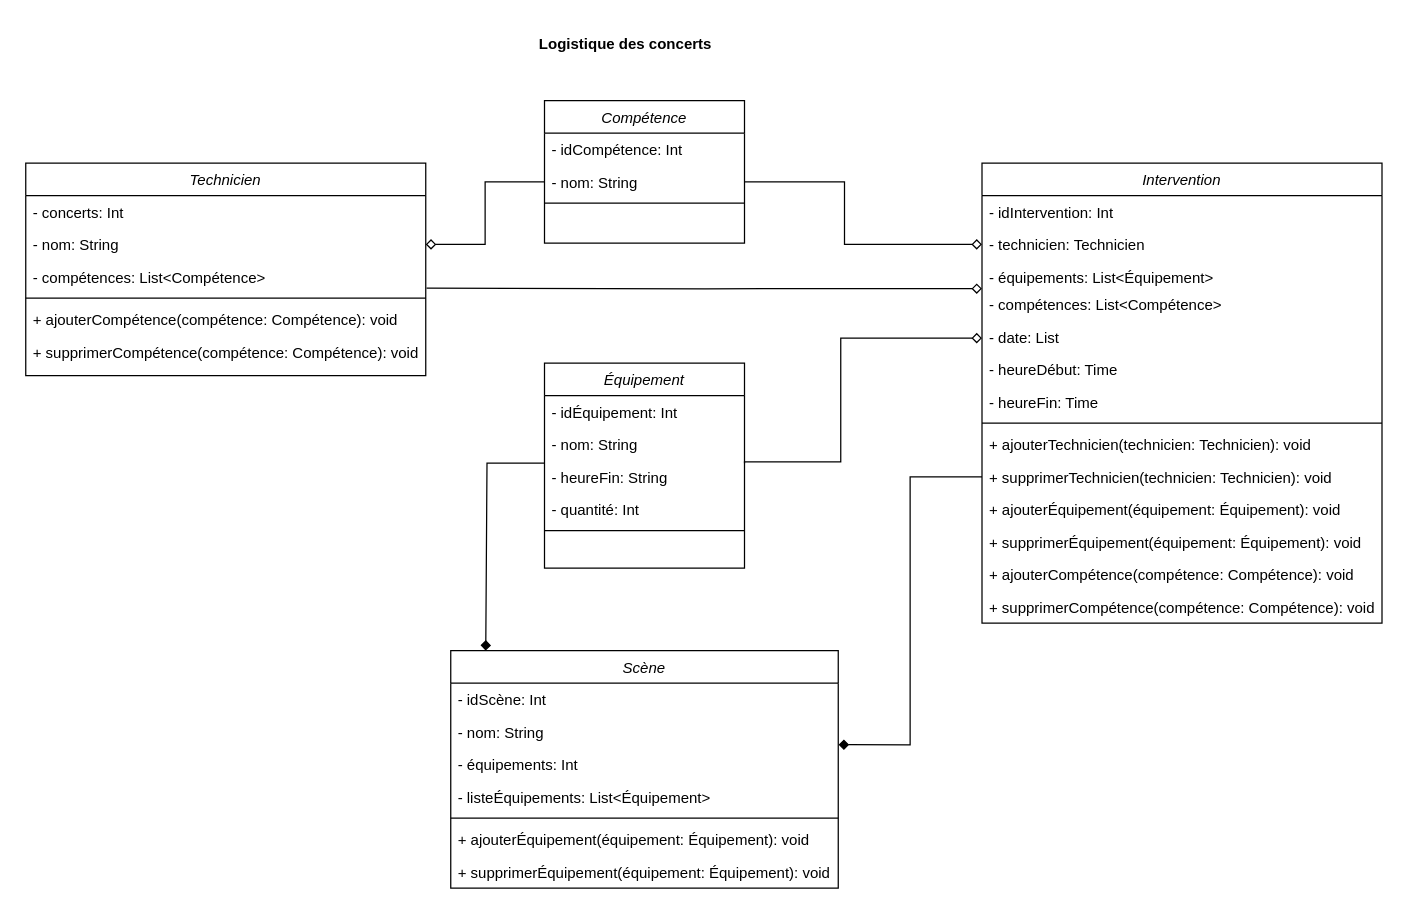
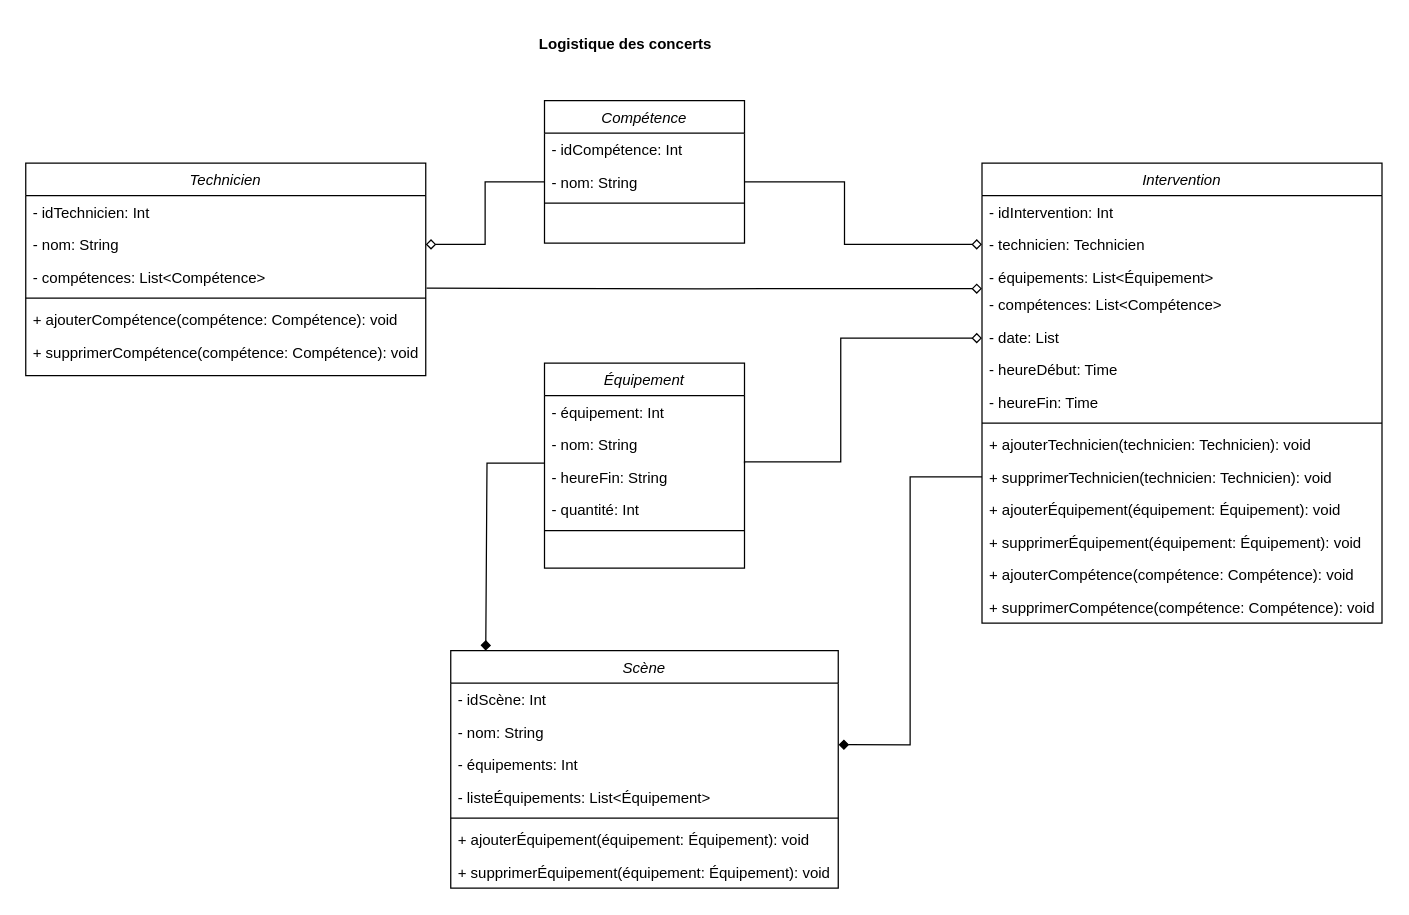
- <mxCell id="17" value="- concerts: Int" style="text;align=left;verticalAlign=top;spacingLeft=4;spacingRight=4;overflow=hidden;rotatable=0;points=[[0,0.5],[1,0.5]];portConstraint=eastwest;" vertex="1" parent="16"><mxGeometry y="26" width="320" height="26" as="geometry" /></mxCell>
+ <mxCell id="17" value="- idTechnicien: Int" style="text;align=left;verticalAlign=top;spacingLeft=4;spacingRight=4;overflow=hidden;rotatable=0;points=[[0,0.5],[1,0.5]];portConstraint=eastwest;" vertex="1" parent="16"><mxGeometry y="26" width="320" height="26" as="geometry" /></mxCell>
- <mxCell id="3" value="- idÉquipement: Int" style="text;align=left;verticalAlign=top;spacingLeft=4;spacingRight=4;overflow=hidden;rotatable=0;points=[[0,0.5],[1,0.5]];portConstraint=eastwest;" parent="2" vertex="1"><mxGeometry y="26" width="160" height="26" as="geometry" /></mxCell>
+ <mxCell id="3" value="- équipement: Int" style="text;align=left;verticalAlign=top;spacingLeft=4;spacingRight=4;overflow=hidden;rotatable=0;points=[[0,0.5],[1,0.5]];portConstraint=eastwest;" parent="2" vertex="1"><mxGeometry y="26" width="160" height="26" as="geometry" /></mxCell>
